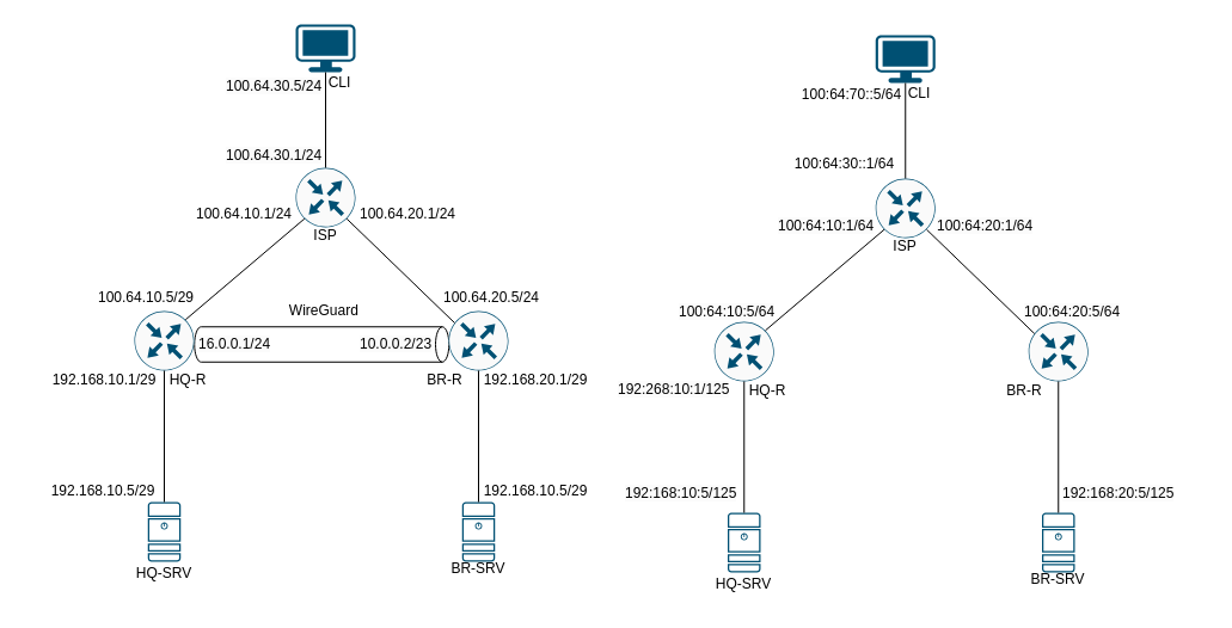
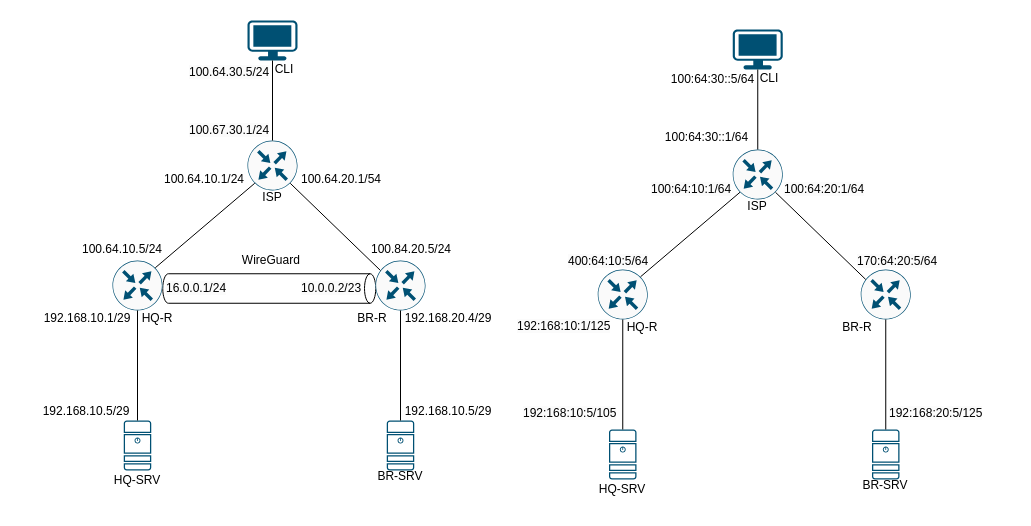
- <mxCell id="58" value="&lt;div&gt;100:64:70::5/64&lt;/div&gt;" style="text;html=1;strokeColor=none;fillColor=none;align=center;verticalAlign=middle;whiteSpace=wrap;rounded=0;" vertex="1" parent="1"><mxGeometry x="655" y="64" width="115" height="30" as="geometry" /></mxCell>
+ <mxCell id="58" value="&lt;div&gt;100:64:30::5/64&lt;/div&gt;" style="text;html=1;strokeColor=none;fillColor=none;align=center;verticalAlign=middle;whiteSpace=wrap;rounded=0;" vertex="1" parent="1"><mxGeometry x="655" y="64" width="115" height="30" as="geometry" /></mxCell>
- <mxCell id="35" value="&lt;span style=&quot;color: rgb(0, 0, 0); font-family: Helvetica; font-size: 12px; font-style: normal; font-variant-ligatures: normal; font-variant-caps: normal; font-weight: 400; letter-spacing: normal; orphans: 2; text-align: center; text-indent: 0px; text-transform: none; widows: 2; word-spacing: 0px; -webkit-text-stroke-width: 0px; background-color: rgb(251, 251, 251); text-decoration-thickness: initial; text-decoration-style: initial; text-decoration-color: initial; float: none; display: inline !important;&quot;&gt;100.64.30.1/24&lt;/span&gt;" style="text;whiteSpace=wrap;html=1;" vertex="1" parent="1"><mxGeometry x="187.004" y="116.005" width="108" height="36" as="geometry" /></mxCell>
+ <mxCell id="35" value="&lt;span style=&quot;color: rgb(0, 0, 0); font-family: Helvetica; font-size: 12px; font-style: normal; font-variant-ligatures: normal; font-variant-caps: normal; font-weight: 400; letter-spacing: normal; orphans: 2; text-align: center; text-indent: 0px; text-transform: none; widows: 2; word-spacing: 0px; -webkit-text-stroke-width: 0px; background-color: rgb(251, 251, 251); text-decoration-thickness: initial; text-decoration-style: initial; text-decoration-color: initial; float: none; display: inline !important;&quot;&gt;100.67.30.1/24&lt;/span&gt;" style="text;whiteSpace=wrap;html=1;" vertex="1" parent="1"><mxGeometry x="187.004" y="116.005" width="108" height="36" as="geometry" /></mxCell>
- <mxCell id="30" value="100.64.20.1/24" style="text;html=1;strokeColor=none;fillColor=none;align=center;verticalAlign=middle;whiteSpace=wrap;rounded=0;" vertex="1" parent="1"><mxGeometry x="283.5" y="164" width="114" height="30" as="geometry" /></mxCell>
+ <mxCell id="30" value="100.64.20.1/54" style="text;html=1;strokeColor=none;fillColor=none;align=center;verticalAlign=middle;whiteSpace=wrap;rounded=0;" vertex="1" parent="1"><mxGeometry x="283.5" y="164" width="114" height="30" as="geometry" /></mxCell>
- <mxCell id="18" value="100.64.10.5/29" style="text;html=1;strokeColor=none;fillColor=none;align=center;verticalAlign=middle;whiteSpace=wrap;rounded=0;" vertex="1" parent="1"><mxGeometry x="65" y="234" width="114" height="30" as="geometry" /></mxCell>
+ <mxCell id="18" value="100.64.10.5/24" style="text;html=1;strokeColor=none;fillColor=none;align=center;verticalAlign=middle;whiteSpace=wrap;rounded=0;" vertex="1" parent="1"><mxGeometry x="65" y="234" width="114" height="30" as="geometry" /></mxCell>
- <mxCell id="28" value="100.64.20.5/24" style="text;html=1;strokeColor=none;fillColor=none;align=center;verticalAlign=middle;whiteSpace=wrap;rounded=0;" vertex="1" parent="1"><mxGeometry x="354" y="234" width="114" height="30" as="geometry" /></mxCell>
+ <mxCell id="28" value="100.84.20.5/24" style="text;html=1;strokeColor=none;fillColor=none;align=center;verticalAlign=middle;whiteSpace=wrap;rounded=0;" vertex="1" parent="1"><mxGeometry x="354" y="234" width="114" height="30" as="geometry" /></mxCell>
- <mxCell id="3" value="&lt;span style=&quot;color: rgb(0, 0, 0); font-family: Helvetica; font-size: 12px; font-style: normal; font-variant-ligatures: normal; font-variant-caps: normal; font-weight: 400; letter-spacing: normal; orphans: 2; text-align: center; text-indent: 0px; text-transform: none; widows: 2; word-spacing: 0px; -webkit-text-stroke-width: 0px; background-color: rgb(251, 251, 251); text-decoration-thickness: initial; text-decoration-style: initial; text-decoration-color: initial; float: none; display: inline !important;&quot;&gt;100:64:10:5/64&lt;/span&gt;" style="text;whiteSpace=wrap;html=1;" vertex="1" parent="1"><mxGeometry x="565.997" y="246.997" width="133" height="36" as="geometry" /></mxCell>
+ <mxCell id="3" value="&lt;span style=&quot;color: rgb(0, 0, 0); font-family: Helvetica; font-size: 12px; font-style: normal; font-variant-ligatures: normal; font-variant-caps: normal; font-weight: 400; letter-spacing: normal; orphans: 2; text-align: center; text-indent: 0px; text-transform: none; widows: 2; word-spacing: 0px; -webkit-text-stroke-width: 0px; background-color: rgb(251, 251, 251); text-decoration-thickness: initial; text-decoration-style: initial; text-decoration-color: initial; float: none; display: inline !important;&quot;&gt;400:64:10:5/64&lt;/span&gt;" style="text;whiteSpace=wrap;html=1;" vertex="1" parent="1"><mxGeometry x="565.997" y="246.997" width="133" height="36" as="geometry" /></mxCell>
- <mxCell id="55" value="&lt;span style=&quot;color: rgb(0, 0, 0); font-family: Helvetica; font-size: 12px; font-style: normal; font-variant-ligatures: normal; font-variant-caps: normal; font-weight: 400; letter-spacing: normal; orphans: 2; text-align: center; text-indent: 0px; text-transform: none; widows: 2; word-spacing: 0px; -webkit-text-stroke-width: 0px; background-color: rgb(251, 251, 251); text-decoration-thickness: initial; text-decoration-style: initial; text-decoration-color: initial; float: none; display: inline !important;&quot;&gt;100:64:20:5/64&lt;/span&gt;" style="text;whiteSpace=wrap;html=1;" vertex="1" parent="1"><mxGeometry x="855.247" y="246.997" width="133" height="36" as="geometry" /></mxCell>
+ <mxCell id="55" value="&lt;span style=&quot;color: rgb(0, 0, 0); font-family: Helvetica; font-size: 12px; font-style: normal; font-variant-ligatures: normal; font-variant-caps: normal; font-weight: 400; letter-spacing: normal; orphans: 2; text-align: center; text-indent: 0px; text-transform: none; widows: 2; word-spacing: 0px; -webkit-text-stroke-width: 0px; background-color: rgb(251, 251, 251); text-decoration-thickness: initial; text-decoration-style: initial; text-decoration-color: initial; float: none; display: inline !important;&quot;&gt;170:64:20:5/64&lt;/span&gt;" style="text;whiteSpace=wrap;html=1;" vertex="1" parent="1"><mxGeometry x="855.247" y="246.997" width="133" height="36" as="geometry" /></mxCell>
- <mxCell id="32" value="192.168.20.1/29" style="text;html=1;strokeColor=none;fillColor=none;align=center;verticalAlign=middle;whiteSpace=wrap;rounded=0;" vertex="1" parent="1"><mxGeometry x="382.5" y="297.5" width="130" height="40" as="geometry" /></mxCell>
+ <mxCell id="32" value="192.168.20.4/29" style="text;html=1;strokeColor=none;fillColor=none;align=center;verticalAlign=middle;whiteSpace=wrap;rounded=0;" vertex="1" parent="1"><mxGeometry x="382.5" y="297.5" width="130" height="40" as="geometry" /></mxCell>
- <mxCell id="54" value="&lt;span style=&quot;color: rgb(0, 0, 0); font-family: Helvetica; font-size: 12px; font-style: normal; font-variant-ligatures: normal; font-variant-caps: normal; font-weight: 400; letter-spacing: normal; orphans: 2; text-align: center; text-indent: 0px; text-transform: none; widows: 2; word-spacing: 0px; -webkit-text-stroke-width: 0px; background-color: rgb(251, 251, 251); text-decoration-thickness: initial; text-decoration-style: initial; text-decoration-color: initial; float: none; display: inline !important;&quot;&gt;192:268:10:1/125&lt;/span&gt;" style="text;whiteSpace=wrap;html=1;" vertex="1" parent="1"><mxGeometry x="515" y="311.502" width="121" height="36" as="geometry" /></mxCell>
+ <mxCell id="54" value="&lt;span style=&quot;color: rgb(0, 0, 0); font-family: Helvetica; font-size: 12px; font-style: normal; font-variant-ligatures: normal; font-variant-caps: normal; font-weight: 400; letter-spacing: normal; orphans: 2; text-align: center; text-indent: 0px; text-transform: none; widows: 2; word-spacing: 0px; -webkit-text-stroke-width: 0px; background-color: rgb(251, 251, 251); text-decoration-thickness: initial; text-decoration-style: initial; text-decoration-color: initial; float: none; display: inline !important;&quot;&gt;192:168:10:1/125&lt;/span&gt;" style="text;whiteSpace=wrap;html=1;" vertex="1" parent="1"><mxGeometry x="515" y="311.502" width="121" height="36" as="geometry" /></mxCell>
- <mxCell id="4" value="&lt;span style=&quot;color: rgb(0, 0, 0); font-family: Helvetica; font-size: 12px; font-style: normal; font-variant-ligatures: normal; font-variant-caps: normal; font-weight: 400; letter-spacing: normal; orphans: 2; text-align: center; text-indent: 0px; text-transform: none; widows: 2; word-spacing: 0px; -webkit-text-stroke-width: 0px; background-color: rgb(251, 251, 251); text-decoration-thickness: initial; text-decoration-style: initial; text-decoration-color: initial; float: none; display: inline !important;&quot;&gt;192:168:10:5/125&lt;/span&gt;" style="text;whiteSpace=wrap;html=1;" vertex="1" parent="1"><mxGeometry x="521" y="399.002" width="121" height="36" as="geometry" /></mxCell>
+ <mxCell id="4" value="&lt;span style=&quot;color: rgb(0, 0, 0); font-family: Helvetica; font-size: 12px; font-style: normal; font-variant-ligatures: normal; font-variant-caps: normal; font-weight: 400; letter-spacing: normal; orphans: 2; text-align: center; text-indent: 0px; text-transform: none; widows: 2; word-spacing: 0px; -webkit-text-stroke-width: 0px; background-color: rgb(251, 251, 251); text-decoration-thickness: initial; text-decoration-style: initial; text-decoration-color: initial; float: none; display: inline !important;&quot;&gt;192:168:10:5/105&lt;/span&gt;" style="text;whiteSpace=wrap;html=1;" vertex="1" parent="1"><mxGeometry x="521" y="399.002" width="121" height="36" as="geometry" /></mxCell>
